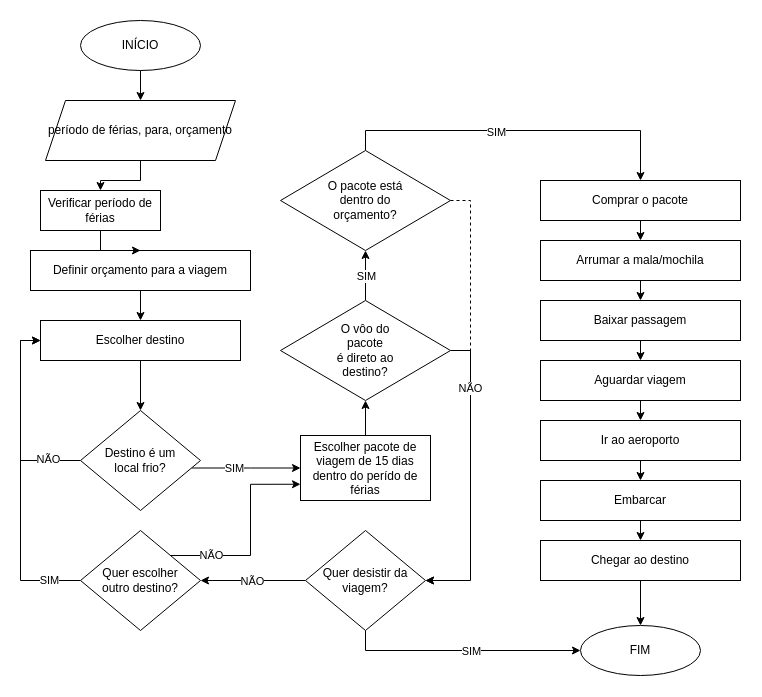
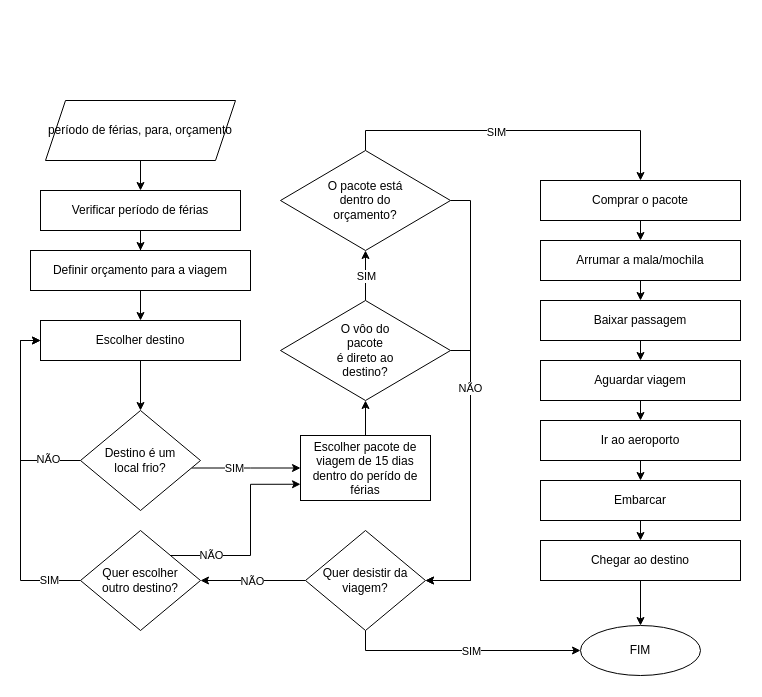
- <mxCell id="3" value="INÍCIO" style="ellipse;whiteSpace=wrap;html=1;" vertex="1" parent="1"><mxGeometry x="80" y="20" width="120" height="50" as="geometry" /></mxCell>
- <mxCell id="51" value="" style="edgeStyle=orthogonalEdgeStyle;rounded=0;orthogonalLoop=1;jettySize=auto;html=1;exitX=0.5;exitY=1;exitDx=0;exitDy=0;entryX=0.5;entryY=0;entryDx=0;entryDy=0;" edge="1" parent="1" source="3" target="52"><mxGeometry relative="1" as="geometry"><mxPoint x="140" y="-10" as="sourcePoint" /><mxPoint x="140" y="190" as="targetPoint" /></mxGeometry></mxCell>
- <mxCell id="12" value="Verificar período de férias" style="rounded=0;whiteSpace=wrap;html=1;" vertex="1" parent="1"><mxGeometry x="40" y="190" width="120" height="40" as="geometry" /></mxCell>
+ <mxCell id="12" value="Verificar período de férias" style="rounded=0;whiteSpace=wrap;html=1;" vertex="1" parent="1"><mxGeometry x="40" y="190" width="200" height="40" as="geometry" /></mxCell>
- <mxCell id="23" style="edgeStyle=orthogonalEdgeStyle;rounded=0;orthogonalLoop=1;jettySize=auto;html=1;exitX=1;exitY=0.5;exitDx=0;exitDy=0;entryX=1;entryY=0.5;entryDx=0;entryDy=0;dashed=1;" edge="1" parent="1" source="25" target="38"><mxGeometry relative="1" as="geometry" /></mxCell>
+ <mxCell id="23" style="edgeStyle=orthogonalEdgeStyle;rounded=0;orthogonalLoop=1;jettySize=auto;html=1;exitX=1;exitY=0.5;exitDx=0;exitDy=0;entryX=1;entryY=0.5;entryDx=0;entryDy=0;" edge="1" parent="1" source="25" target="38"><mxGeometry relative="1" as="geometry" /></mxCell>
